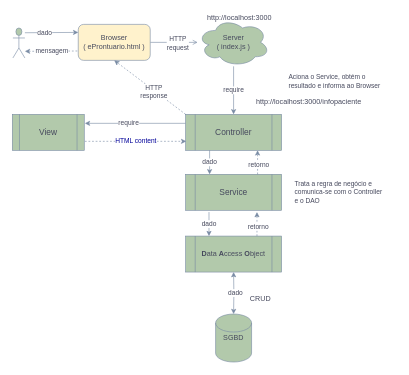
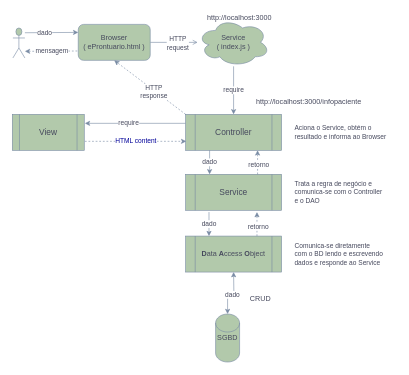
- <mxCell id="9" value="&lt;div&gt;Browser&lt;/div&gt;&lt;div&gt;( eProntuario.html )&lt;br&gt;&lt;/div&gt;" style="rounded=1;whiteSpace=wrap;html=1;fillColor=#fff2cc;strokeColor=#788AA3;fontColor=#46495D;" parent="1" vertex="1"><mxGeometry x="130" y="40" width="120" height="60" as="geometry" /></mxCell>
+ <mxCell id="9" value="&lt;div&gt;Browser&lt;/div&gt;&lt;div&gt;( eProntuario.html )&lt;br&gt;&lt;/div&gt;" style="rounded=1;whiteSpace=wrap;html=1;fillColor=#B2C9AB;strokeColor=#788AA3;fontColor=#46495D;" parent="1" vertex="1"><mxGeometry x="130" y="40" width="120" height="60" as="geometry" /></mxCell>
- <mxCell id="6" value="&lt;div&gt;Server&lt;br&gt;&lt;/div&gt;&lt;div&gt;( index.js )&lt;br&gt;&lt;/div&gt;" style="ellipse;shape=cloud;whiteSpace=wrap;html=1;fillColor=#B2C9AB;strokeColor=#788AA3;fontColor=#46495D;" parent="1" vertex="1"><mxGeometry x="329" y="30" width="120" height="80" as="geometry" /></mxCell>
+ <mxCell id="6" value="&lt;div&gt;Service&lt;br&gt;&lt;/div&gt;&lt;div&gt;( index.js )&lt;br&gt;&lt;/div&gt;" style="ellipse;shape=cloud;whiteSpace=wrap;html=1;fillColor=#B2C9AB;strokeColor=#788AA3;fontColor=#46495D;" parent="1" vertex="1"><mxGeometry x="329" y="30" width="120" height="80" as="geometry" /></mxCell>
- <mxCell id="29" value="&lt;div style=&quot;font-size: 11px&quot; align=&quot;left&quot;&gt;&lt;font style=&quot;font-size: 11px&quot;&gt;Aciona o Service, obtém o resultado e informa ao Browser&lt;/font&gt;&lt;/div&gt;" style="text;html=1;strokeColor=none;fillColor=none;align=left;verticalAlign=middle;whiteSpace=wrap;rounded=0;fontColor=#46495D;" parent="1" vertex="1"><mxGeometry x="479" y="125" width="171" height="20" as="geometry" /></mxCell>
+ <mxCell id="29" value="&lt;div style=&quot;font-size: 11px&quot; align=&quot;left&quot;&gt;&lt;font style=&quot;font-size: 11px&quot;&gt;Aciona o Service, obtém o resultado e informa ao Browser&lt;/font&gt;&lt;/div&gt;" style="text;html=1;strokeColor=none;fillColor=none;align=left;verticalAlign=middle;whiteSpace=wrap;rounded=0;fontColor=#46495D;" parent="1" vertex="1"><mxGeometry x="489" y="210" width="171" height="20" as="geometry" /></mxCell>
+ <mxCell id="31" value="&lt;font style=&quot;font-size: 11px&quot;&gt;Comunica-se diretamente com o BD lendo e escrevendo dados e responde ao Service&lt;/font&gt;" style="text;html=1;strokeColor=none;fillColor=none;align=left;verticalAlign=middle;whiteSpace=wrap;rounded=0;fontColor=#46495D;" parent="1" vertex="1"><mxGeometry x="489" y="413" width="151" height="20" as="geometry" /></mxCell>
- <mxCell id="17" value="SGBD" style="shape=cylinder2;whiteSpace=wrap;html=1;boundedLbl=1;backgroundOutline=1;size=15;fillColor=#B2C9AB;strokeColor=#788AA3;fontColor=#46495D;" parent="1" vertex="1"><mxGeometry x="359" y="523" width="60" height="80" as="geometry" /></mxCell>
+ <mxCell id="17" value="SGBD" style="shape=cylinder2;whiteSpace=wrap;html=1;boundedLbl=1;backgroundOutline=1;size=15;fillColor=#B2C9AB;strokeColor=#788AA3;fontColor=#46495D;" parent="1" vertex="1"><mxGeometry x="359" y="523" width="40" height="80" as="geometry" /></mxCell>
